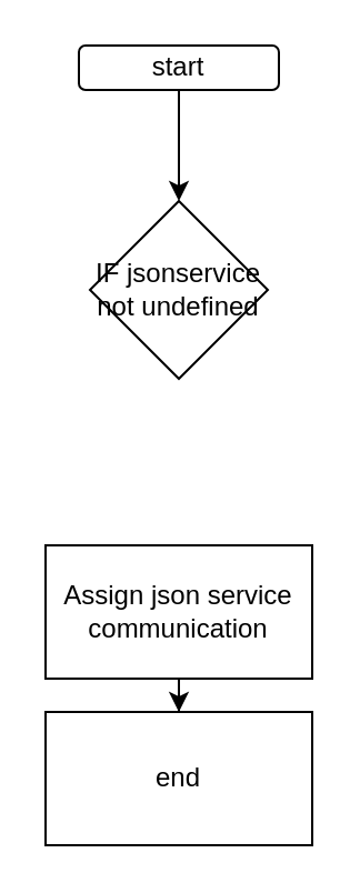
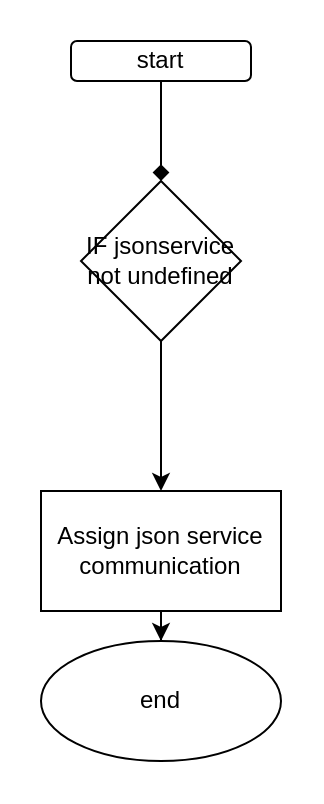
- <mxCell id="2" value="" style="edgeStyle=orthogonalEdgeStyle;rounded=0;orthogonalLoop=1;jettySize=auto;html=1;" edge="1" parent="1" source="3" target="5"><mxGeometry relative="1" as="geometry" /></mxCell>
+ <mxCell id="2" value="" style="edgeStyle=orthogonalEdgeStyle;rounded=0;orthogonalLoop=1;jettySize=auto;html=1;endArrow=diamond;" edge="1" parent="1" source="3" target="5"><mxGeometry relative="1" as="geometry" /></mxCell>
+ <mxCell id="4" value="" style="edgeStyle=orthogonalEdgeStyle;rounded=0;orthogonalLoop=1;jettySize=auto;html=1;" edge="1" parent="1" source="5" target="7"><mxGeometry relative="1" as="geometry" /></mxCell>
- <mxCell id="8" value="end" style="whiteSpace=wrap;html=1;rounded=0;" vertex="1" parent="1"><mxGeometry x="20" y="320" width="120" height="60" as="geometry" /></mxCell>
+ <mxCell id="8" value="end" style="ellipse;whiteSpace=wrap;html=1;" vertex="1" parent="1"><mxGeometry x="20" y="320" width="120" height="60" as="geometry" /></mxCell>
